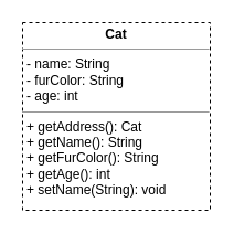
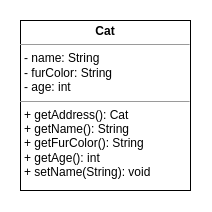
- <mxCell id="2" value="&lt;p style=&quot;margin: 0px ; margin-top: 4px ; text-align: center&quot;&gt;&lt;b&gt;Cat&lt;/b&gt;&lt;/p&gt;&lt;hr size=&quot;1&quot;&gt;&lt;p style=&quot;margin: 0px ; margin-left: 4px&quot;&gt;- name: String&lt;/p&gt;&lt;p style=&quot;margin: 0px ; margin-left: 4px&quot;&gt;- furColor: String&lt;br&gt;&lt;/p&gt;&lt;p style=&quot;margin: 0px ; margin-left: 4px&quot;&gt;- age: int&lt;/p&gt;&lt;hr size=&quot;1&quot;&gt;&lt;p style=&quot;margin: 0px ; margin-left: 4px&quot;&gt;+ getAddress(): Cat&lt;/p&gt;&lt;p style=&quot;margin: 0px ; margin-left: 4px&quot;&gt;+ getName(): String&lt;br&gt;&lt;/p&gt;&lt;p style=&quot;margin: 0px ; margin-left: 4px&quot;&gt;+ getFurColor(): String&lt;br&gt;&lt;/p&gt;&lt;p style=&quot;margin: 0px ; margin-left: 4px&quot;&gt;+ getAge(): int&lt;br&gt;&lt;/p&gt;&lt;p style=&quot;margin: 0px ; margin-left: 4px&quot;&gt;+ setName(String): void&lt;br&gt;&lt;/p&gt;" style="verticalAlign=top;align=left;overflow=fill;fontSize=12;fontFamily=Helvetica;html=1;dashed=1;" parent="1" vertex="1"><mxGeometry x="20" y="20" width="170" height="170" as="geometry" /></mxCell>
+ <mxCell id="2" value="&lt;p style=&quot;margin: 0px ; margin-top: 4px ; text-align: center&quot;&gt;&lt;b&gt;Cat&lt;/b&gt;&lt;/p&gt;&lt;hr size=&quot;1&quot;&gt;&lt;p style=&quot;margin: 0px ; margin-left: 4px&quot;&gt;- name: String&lt;/p&gt;&lt;p style=&quot;margin: 0px ; margin-left: 4px&quot;&gt;- furColor: String&lt;br&gt;&lt;/p&gt;&lt;p style=&quot;margin: 0px ; margin-left: 4px&quot;&gt;- age: int&lt;/p&gt;&lt;hr size=&quot;1&quot;&gt;&lt;p style=&quot;margin: 0px ; margin-left: 4px&quot;&gt;+ getAddress(): Cat&lt;/p&gt;&lt;p style=&quot;margin: 0px ; margin-left: 4px&quot;&gt;+ getName(): String&lt;br&gt;&lt;/p&gt;&lt;p style=&quot;margin: 0px ; margin-left: 4px&quot;&gt;+ getFurColor(): String&lt;br&gt;&lt;/p&gt;&lt;p style=&quot;margin: 0px ; margin-left: 4px&quot;&gt;+ getAge(): int&lt;br&gt;&lt;/p&gt;&lt;p style=&quot;margin: 0px ; margin-left: 4px&quot;&gt;+ setName(String): void&lt;br&gt;&lt;/p&gt;" style="verticalAlign=top;align=left;overflow=fill;fontSize=12;fontFamily=Helvetica;html=1;" parent="1" vertex="1"><mxGeometry x="20" y="20" width="170" height="170" as="geometry" /></mxCell>
